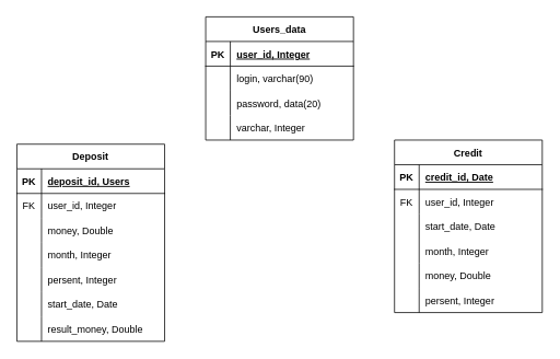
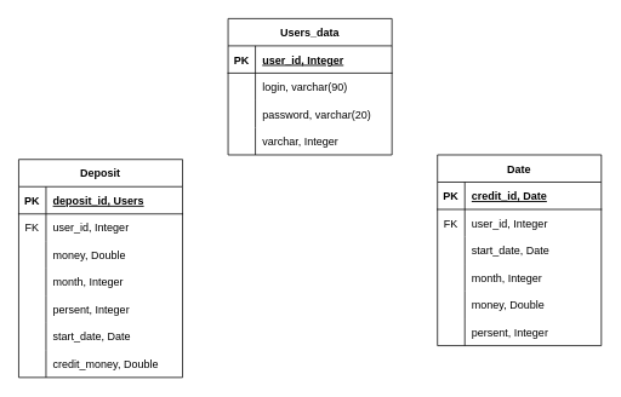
- <mxCell id="11" value="password, data(20)" style="shape=partialRectangle;connectable=0;fillColor=none;top=0;left=0;bottom=0;right=0;align=left;spacingLeft=6;overflow=hidden;" parent="9" vertex="1"><mxGeometry x="30" width="150" height="30" as="geometry"><mxRectangle width="150" height="30" as="alternateBounds" /></mxGeometry></mxCell>
+ <mxCell id="11" value="password, varchar(20)" style="shape=partialRectangle;connectable=0;fillColor=none;top=0;left=0;bottom=0;right=0;align=left;spacingLeft=6;overflow=hidden;" parent="9" vertex="1"><mxGeometry x="30" width="150" height="30" as="geometry"><mxRectangle width="150" height="30" as="alternateBounds" /></mxGeometry></mxCell>
- <mxCell id="15" value="Credit" style="shape=table;startSize=30;container=1;collapsible=1;childLayout=tableLayout;fixedRows=1;rowLines=0;fontStyle=1;align=center;resizeLast=1;" parent="1" vertex="1"><mxGeometry x="480" y="170" width="180" height="210" as="geometry" /></mxCell>
+ <mxCell id="15" value="Date" style="shape=table;startSize=30;container=1;collapsible=1;childLayout=tableLayout;fixedRows=1;rowLines=0;fontStyle=1;align=center;resizeLast=1;" parent="1" vertex="1"><mxGeometry x="480" y="170" width="180" height="210" as="geometry" /></mxCell>
- <mxCell id="55" value="result_money, Double" style="shape=partialRectangle;connectable=0;fillColor=none;top=0;left=0;bottom=0;right=0;align=left;spacingLeft=6;overflow=hidden;" parent="53" vertex="1"><mxGeometry x="30" width="150" height="30" as="geometry"><mxRectangle width="150" height="30" as="alternateBounds" /></mxGeometry></mxCell>
+ <mxCell id="55" value="credit_money, Double" style="shape=partialRectangle;connectable=0;fillColor=none;top=0;left=0;bottom=0;right=0;align=left;spacingLeft=6;overflow=hidden;" parent="53" vertex="1"><mxGeometry x="30" width="150" height="30" as="geometry"><mxRectangle width="150" height="30" as="alternateBounds" /></mxGeometry></mxCell>
